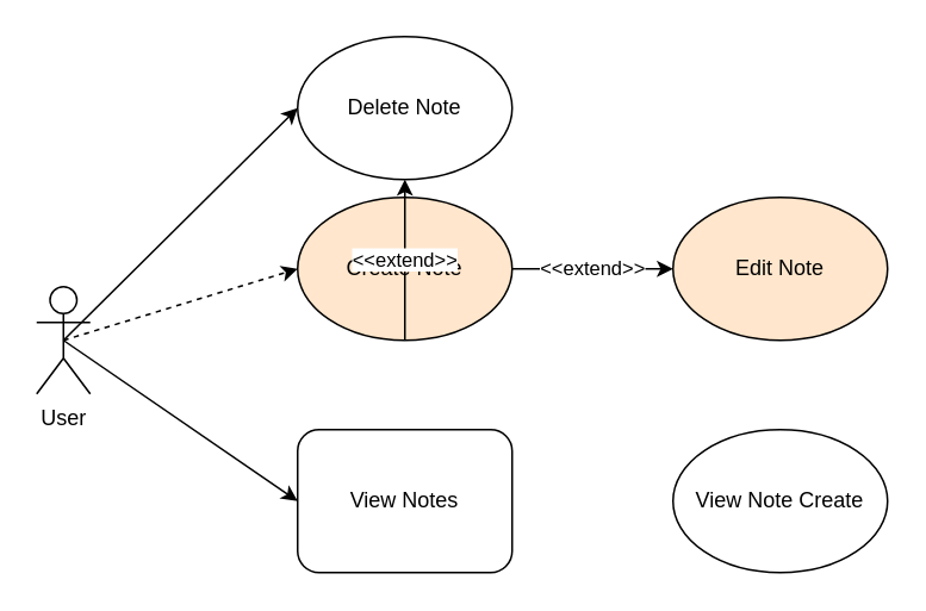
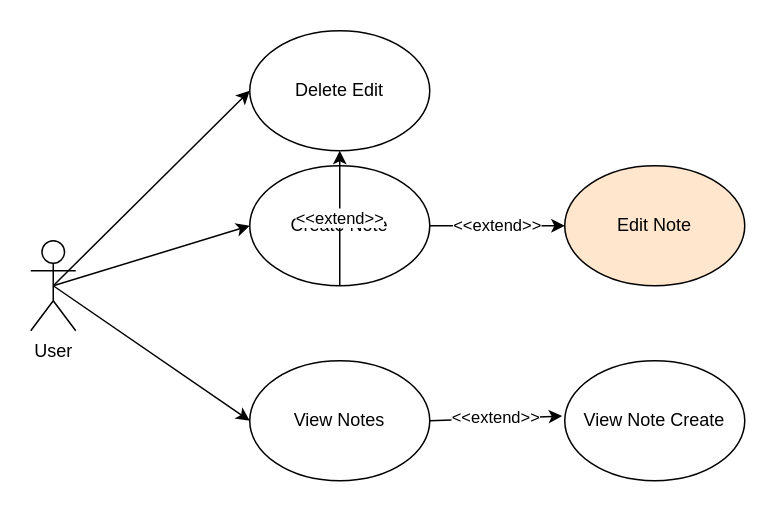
- <mxCell id="8" value="Delete Note" style="ellipse;whiteSpace=wrap;html=1;" parent="1" vertex="1"><mxGeometry x="166" y="20" width="120" height="80" as="geometry" /></mxCell>
+ <mxCell id="8" value="Delete Edit" style="ellipse;whiteSpace=wrap;html=1;" parent="1" vertex="1"><mxGeometry x="166" y="20" width="120" height="80" as="geometry" /></mxCell>
- <mxCell id="5" value="Create Note" style="ellipse;whiteSpace=wrap;html=1;fillColor=#ffe6cc;" parent="1" vertex="1"><mxGeometry x="166" y="110" width="120" height="80" as="geometry" /></mxCell>
+ <mxCell id="5" value="Create Note" style="ellipse;whiteSpace=wrap;html=1;" parent="1" vertex="1"><mxGeometry x="166" y="110" width="120" height="80" as="geometry" /></mxCell>
- <mxCell id="2" style="rounded=0;orthogonalLoop=1;jettySize=auto;html=1;exitX=0.5;exitY=0.5;exitDx=0;exitDy=0;exitPerimeter=0;entryX=0;entryY=0.5;entryDx=0;entryDy=0;dashed=1;" parent="1" source="3" target="5" edge="1"><mxGeometry relative="1" as="geometry"><mxPoint x="170" y="130" as="targetPoint" /></mxGeometry></mxCell>
+ <mxCell id="2" style="rounded=0;orthogonalLoop=1;jettySize=auto;html=1;exitX=0.5;exitY=0.5;exitDx=0;exitDy=0;exitPerimeter=0;entryX=0;entryY=0.5;entryDx=0;entryDy=0;" parent="1" source="3" target="5" edge="1"><mxGeometry relative="1" as="geometry"><mxPoint x="170" y="130" as="targetPoint" /></mxGeometry></mxCell>
+ <mxCell id="13" value="&amp;lt;&amp;lt;extend&amp;gt;&amp;gt;" style="endArrow=classic;html=1;rounded=0;exitX=1;exitY=0.5;exitDx=0;exitDy=0;entryX=-0.014;entryY=0.461;entryDx=0;entryDy=0;entryPerimeter=0;" edge="1" parent="1" source="6" target="11"><mxGeometry width="50" height="50" relative="1" as="geometry"><mxPoint x="236" y="200" as="sourcePoint" /><mxPoint x="236" y="250" as="targetPoint" /></mxGeometry></mxCell>
- <mxCell id="6" value="View Notes" style="whiteSpace=wrap;html=1;rounded=1;" parent="1" vertex="1"><mxGeometry x="166" y="240" width="120" height="80" as="geometry" /></mxCell>
+ <mxCell id="6" value="View Notes" style="ellipse;whiteSpace=wrap;html=1;" parent="1" vertex="1"><mxGeometry x="166" y="240" width="120" height="80" as="geometry" /></mxCell>
